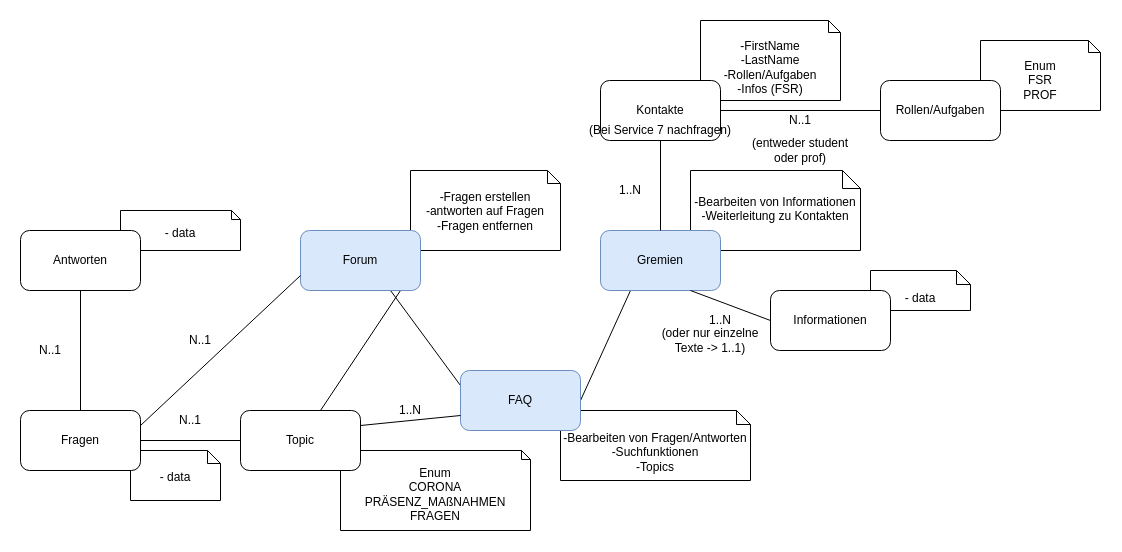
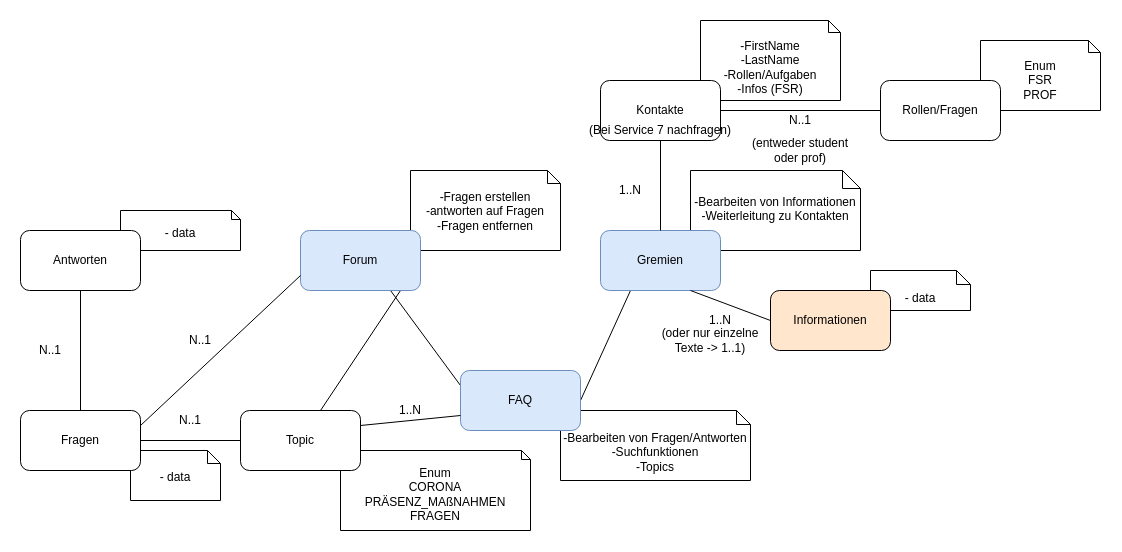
- <mxCell id="28" value="Rollen/Aufgaben" style="rounded=1;whiteSpace=wrap;html=1;" vertex="1" parent="1"><mxGeometry x="880" y="80" width="120" height="60" as="geometry" /></mxCell>
+ <mxCell id="28" value="Rollen/Fragen" style="rounded=1;whiteSpace=wrap;html=1;" vertex="1" parent="1"><mxGeometry x="880" y="80" width="120" height="60" as="geometry" /></mxCell>
- <mxCell id="30" value="Informationen" style="rounded=1;whiteSpace=wrap;html=1;" vertex="1" parent="1"><mxGeometry x="770" y="290" width="120" height="60" as="geometry" /></mxCell>
+ <mxCell id="30" value="Informationen" style="rounded=1;whiteSpace=wrap;html=1;fillColor=#ffe6cc;" vertex="1" parent="1"><mxGeometry x="770" y="290" width="120" height="60" as="geometry" /></mxCell>
